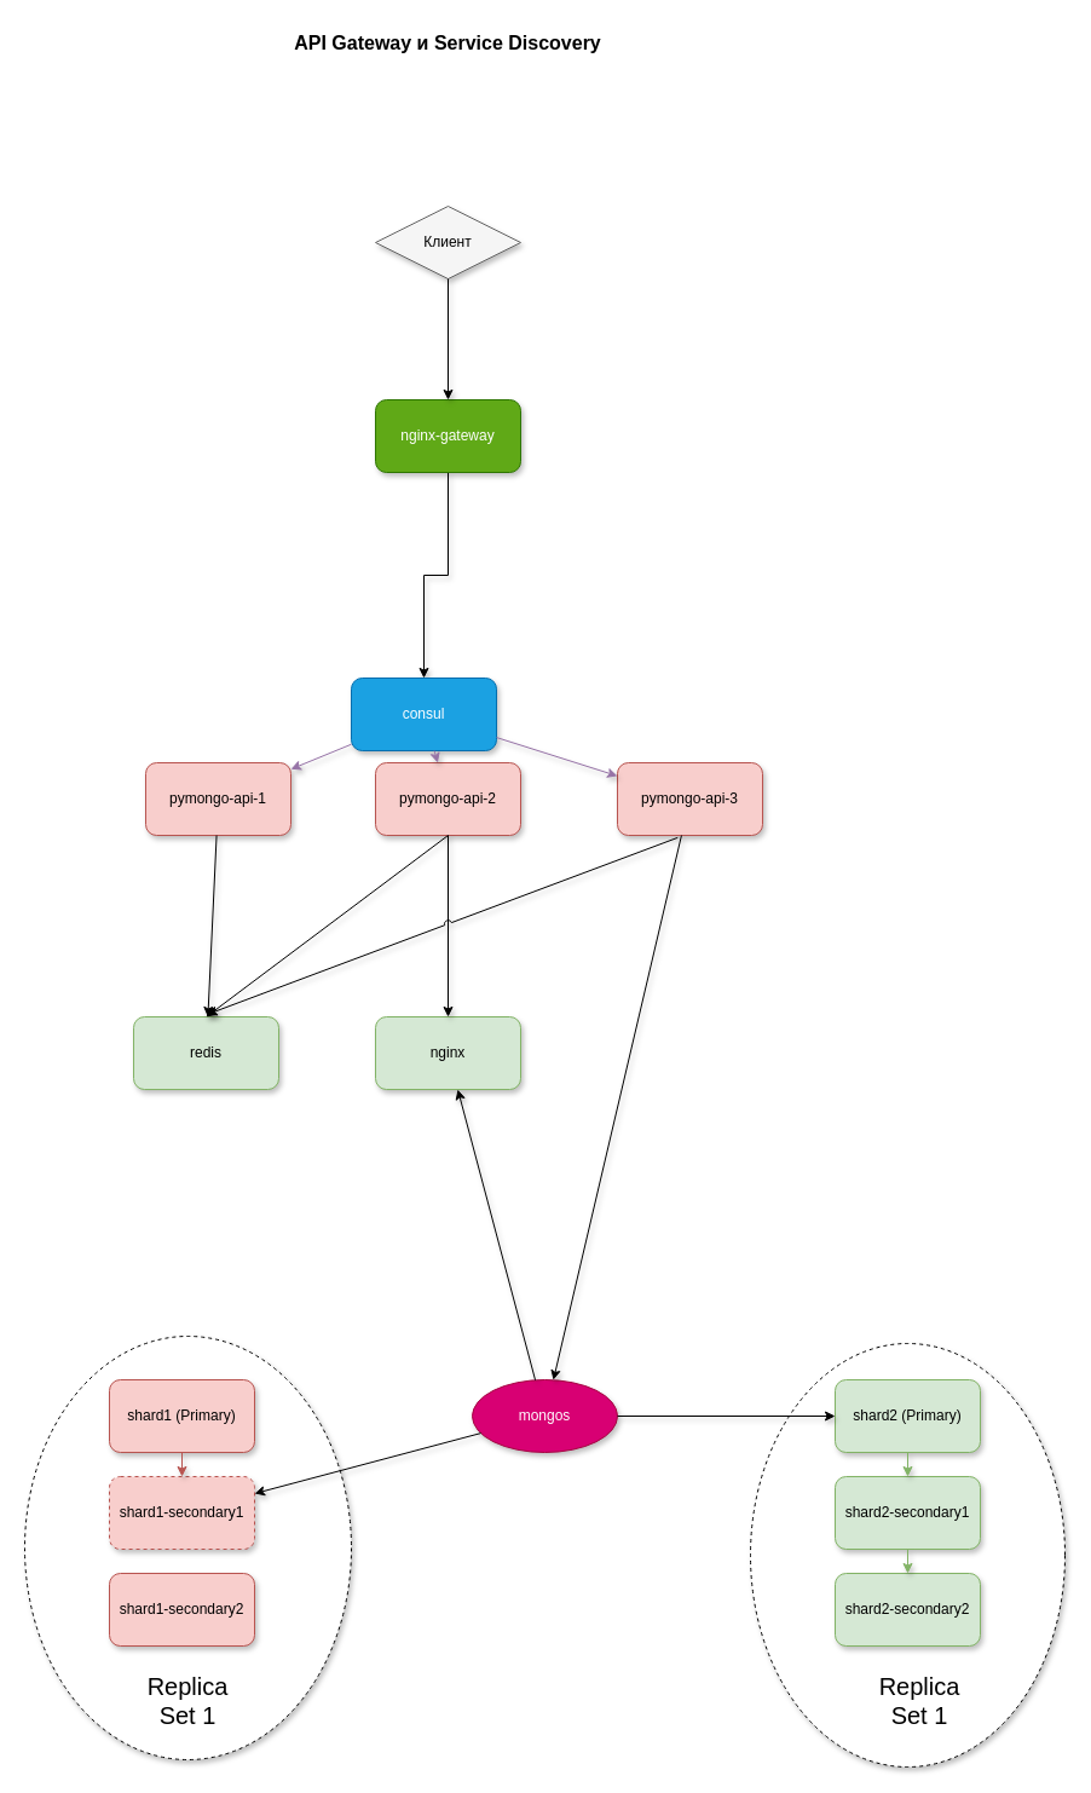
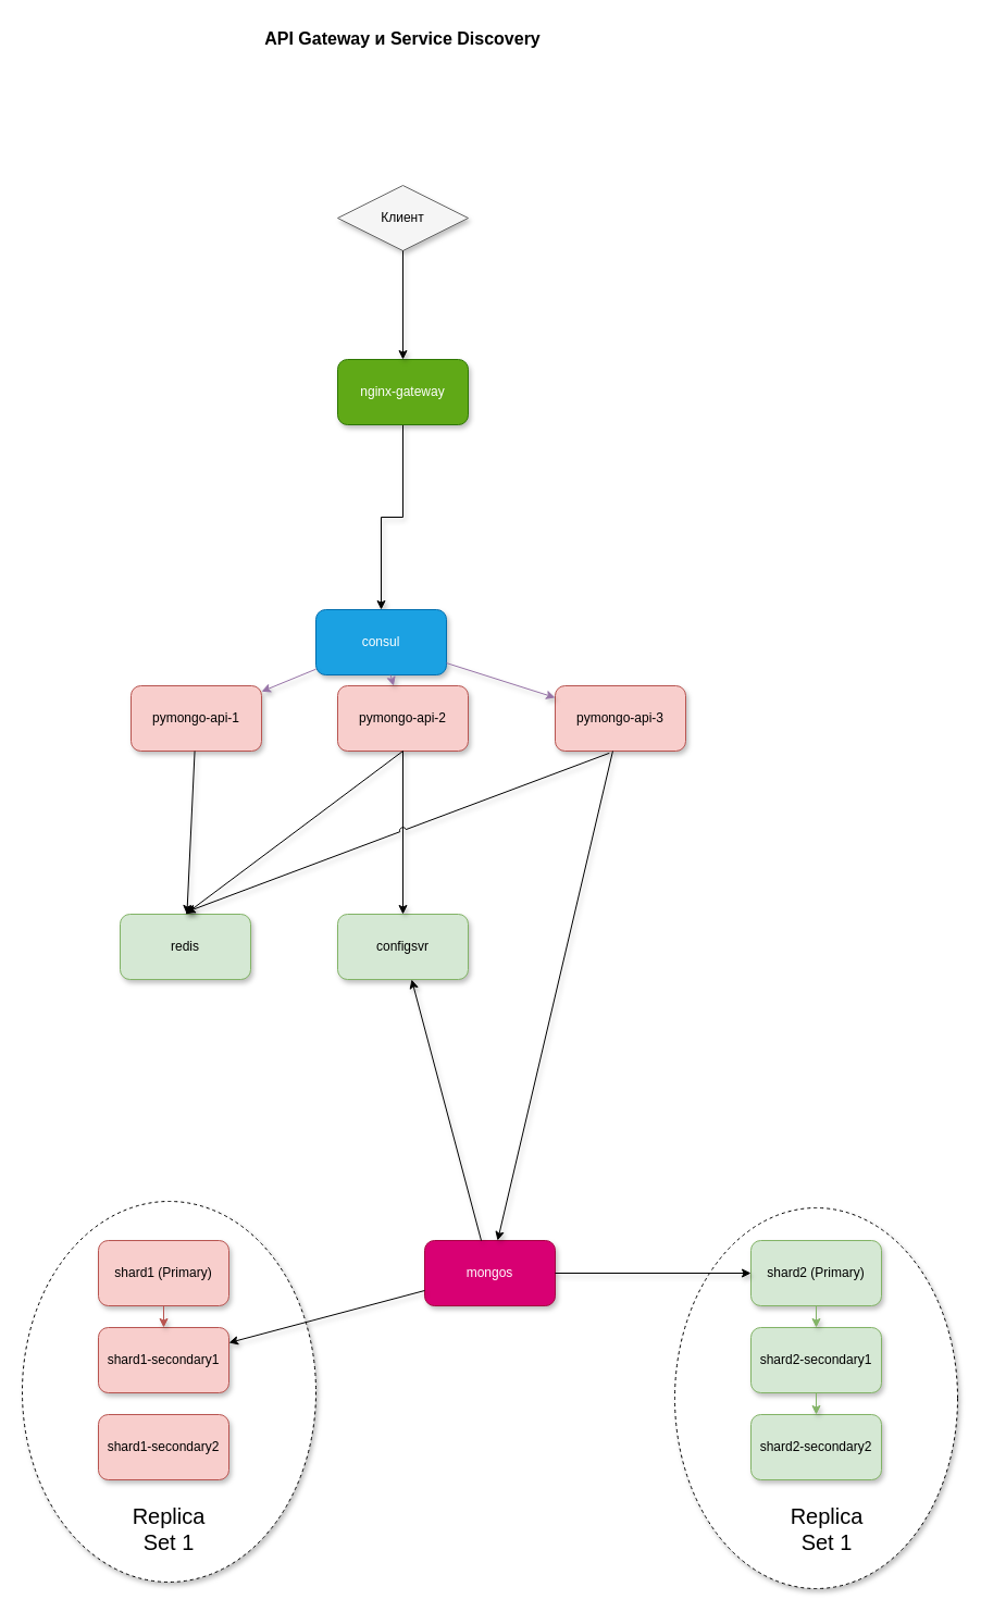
- <mxCell id="12" value="nginx" style="rounded=1;whiteSpace=wrap;html=1;fillColor=#d5e8d4;strokeColor=#82b366;shadow=1;" parent="1" vertex="1"><mxGeometry x="310" y="840" width="120" height="60" as="geometry" /></mxCell>
+ <mxCell id="12" value="configsvr" style="rounded=1;whiteSpace=wrap;html=1;fillColor=#d5e8d4;strokeColor=#82b366;shadow=1;" parent="1" vertex="1"><mxGeometry x="310" y="840" width="120" height="60" as="geometry" /></mxCell>
- <mxCell id="13" value="mongos" style="ellipse;whiteSpace=wrap;html=1;fillColor=#d80073;strokeColor=#A50040;fontColor=#ffffff;shadow=1;" parent="1" vertex="1"><mxGeometry x="390" y="1140" width="120" height="60" as="geometry" /></mxCell>
+ <mxCell id="13" value="mongos" style="rounded=1;whiteSpace=wrap;html=1;fillColor=#d80073;strokeColor=#A50040;fontColor=#ffffff;shadow=1;" parent="1" vertex="1"><mxGeometry x="390" y="1140" width="120" height="60" as="geometry" /></mxCell>
- <mxCell id="15" value="shard1-secondary1" style="rounded=1;whiteSpace=wrap;html=1;fillColor=#f8cecc;strokeColor=#b85450;shadow=1;dashed=1;" parent="1" vertex="1"><mxGeometry x="90" y="1220" width="120" height="60" as="geometry" /></mxCell>
+ <mxCell id="15" value="shard1-secondary1" style="rounded=1;whiteSpace=wrap;html=1;fillColor=#f8cecc;strokeColor=#b85450;shadow=1;" parent="1" vertex="1"><mxGeometry x="90" y="1220" width="120" height="60" as="geometry" /></mxCell>
